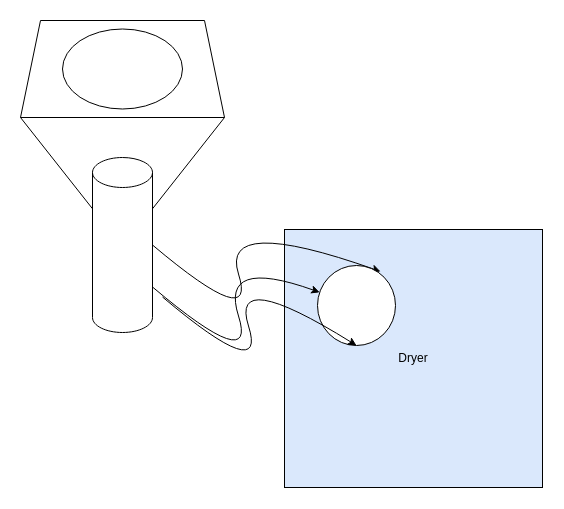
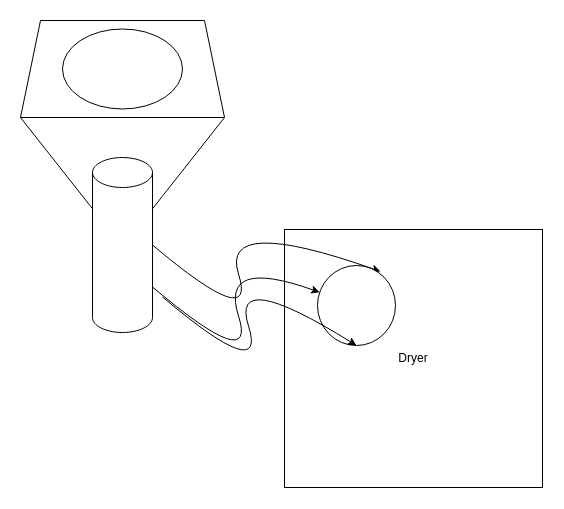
- <mxCell id="2" value="Dryer" style="whiteSpace=wrap;html=1;aspect=fixed;fillColor=#dae8fc;" vertex="1" parent="1"><mxGeometry x="284" y="229" width="258" height="258" as="geometry" /></mxCell>
+ <mxCell id="2" value="Dryer" style="whiteSpace=wrap;html=1;aspect=fixed;" vertex="1" parent="1"><mxGeometry x="284" y="229" width="258" height="258" as="geometry" /></mxCell>
